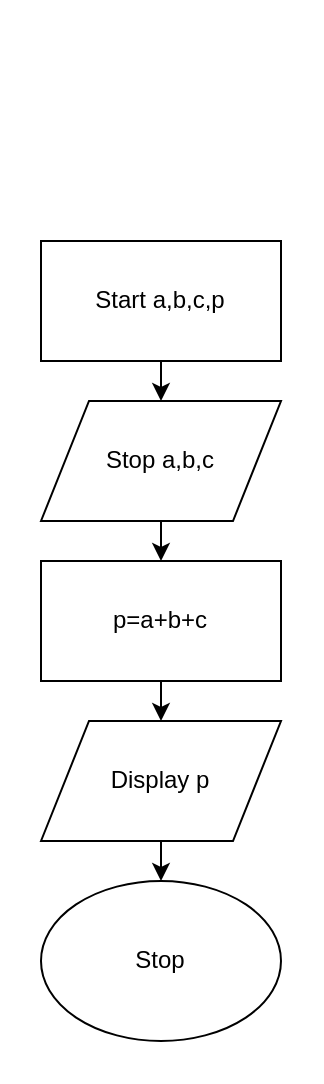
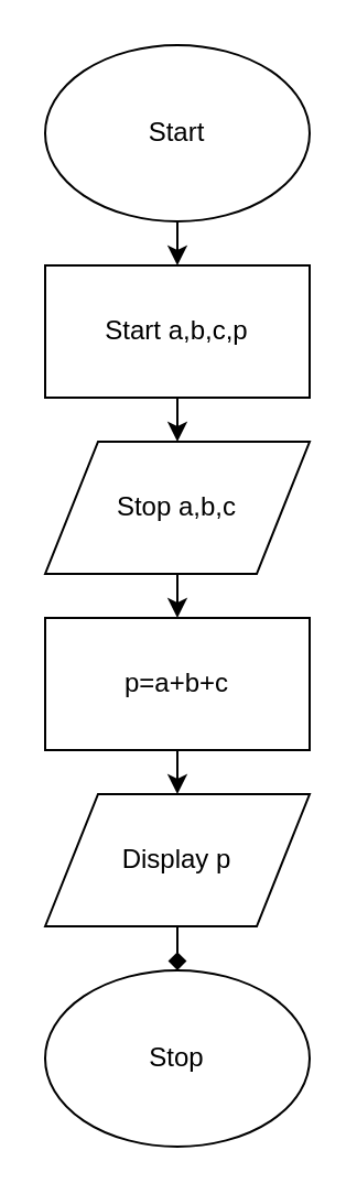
+ <mxCell id="3" value="Start" style="ellipse;whiteSpace=wrap;html=1;" vertex="1" parent="1"><mxGeometry x="20" y="20" width="120" height="80" as="geometry" /></mxCell>
+ <mxCell id="2" style="edgeStyle=orthogonalEdgeStyle;rounded=0;orthogonalLoop=1;jettySize=auto;html=1;exitX=0.5;exitY=1;exitDx=0;exitDy=0;entryX=0.5;entryY=0;entryDx=0;entryDy=0;" edge="1" parent="1" source="3" target="5"><mxGeometry relative="1" as="geometry" /></mxCell>
- <mxCell id="10" style="edgeStyle=orthogonalEdgeStyle;rounded=0;orthogonalLoop=1;jettySize=auto;html=1;exitX=0.5;exitY=1;exitDx=0;exitDy=0;entryX=0.5;entryY=0;entryDx=0;entryDy=0;" edge="1" parent="1" source="11" target="12"><mxGeometry relative="1" as="geometry" /></mxCell>
+ <mxCell id="10" style="edgeStyle=orthogonalEdgeStyle;rounded=0;orthogonalLoop=1;jettySize=auto;html=1;exitX=0.5;exitY=1;exitDx=0;exitDy=0;entryX=0.5;entryY=0;entryDx=0;entryDy=0;endArrow=diamond;" edge="1" parent="1" source="11" target="12"><mxGeometry relative="1" as="geometry" /></mxCell>
